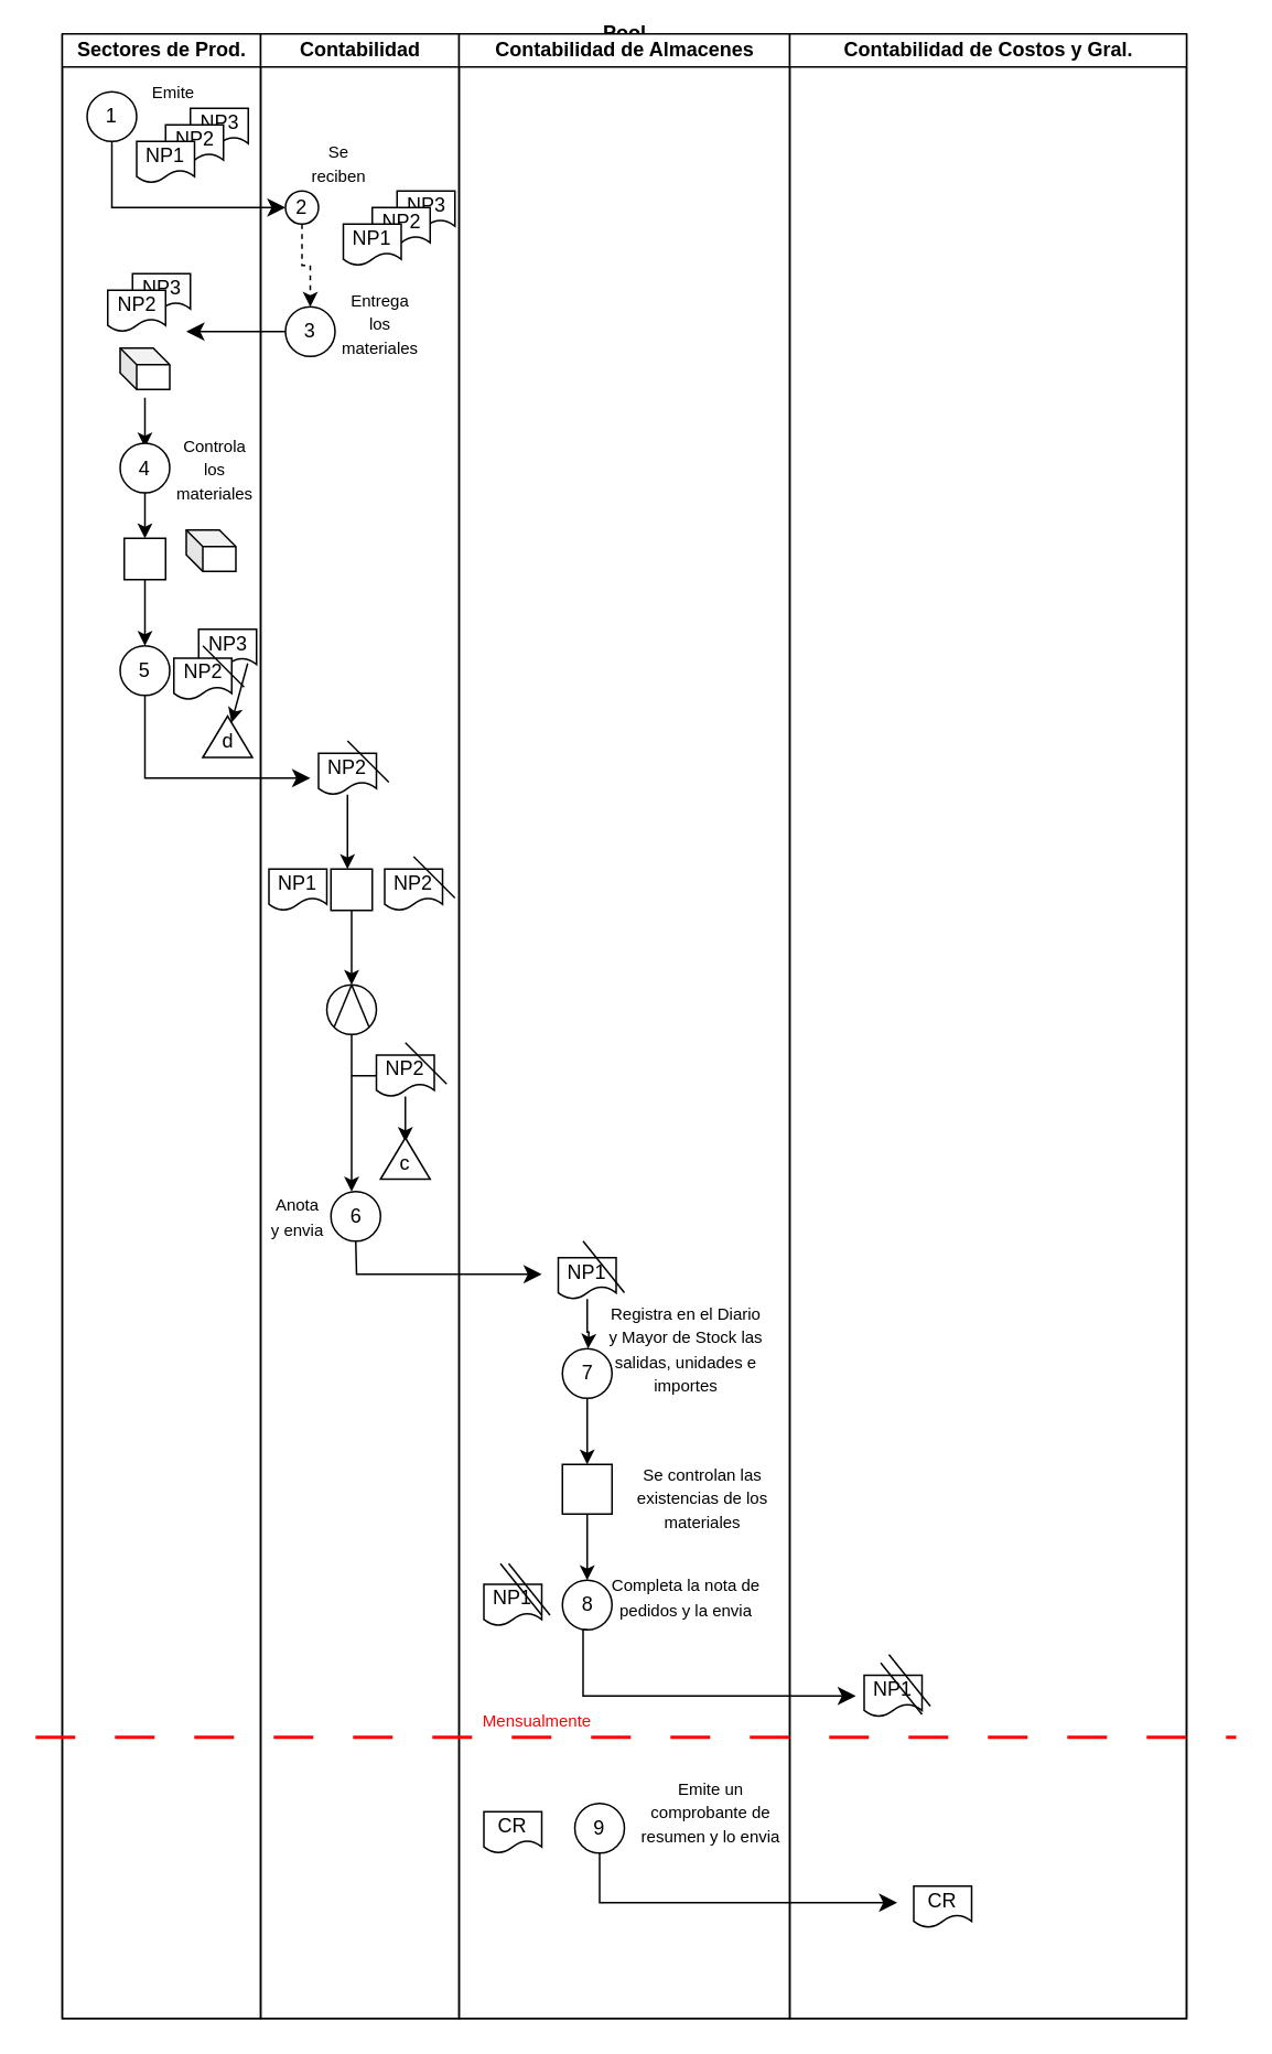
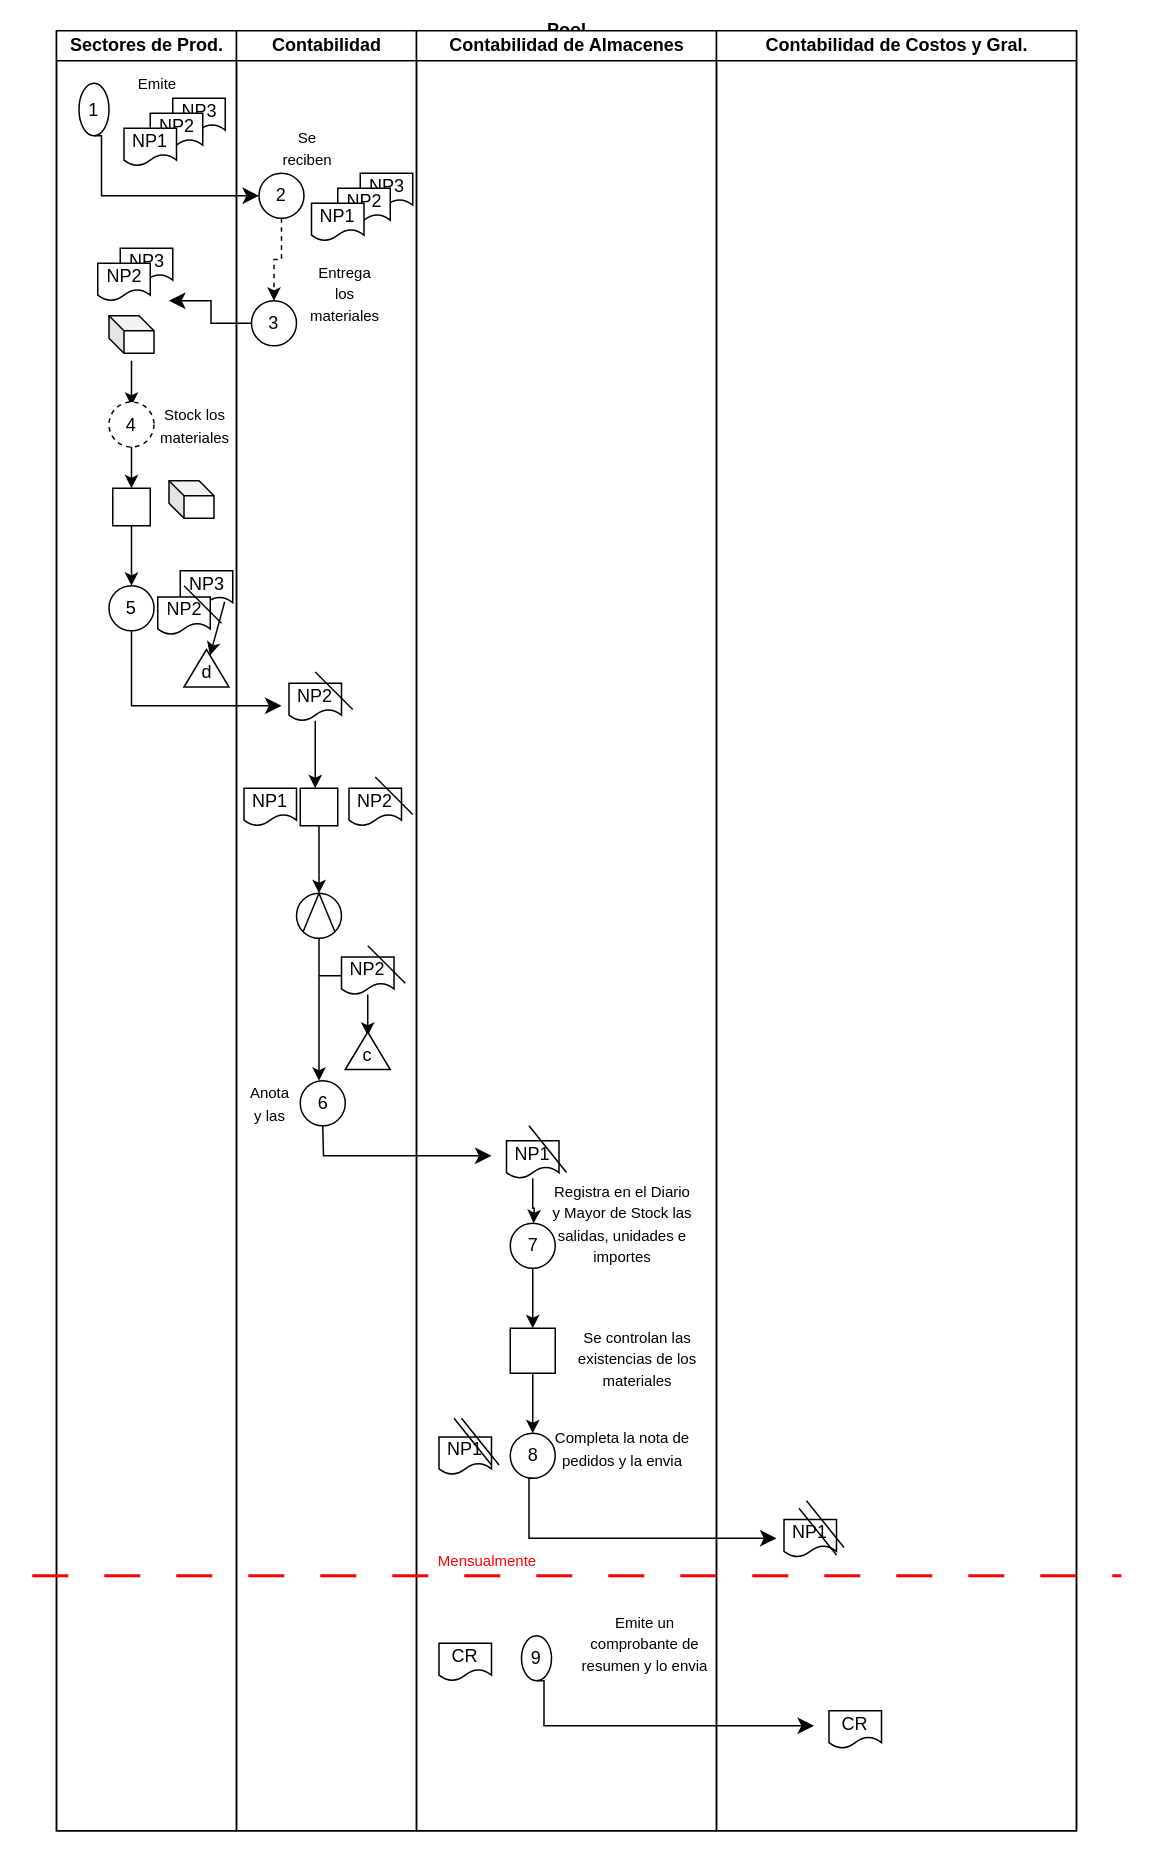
- <mxCell id="4" value="1" style="ellipse;whiteSpace=wrap;html=1;aspect=fixed;" vertex="1" parent="3"><mxGeometry x="15" y="35" width="30" height="30" as="geometry" /></mxCell>
+ <mxCell id="4" value="1" style="ellipse;whiteSpace=wrap;html=1;aspect=fixed;" vertex="1" parent="3"><mxGeometry x="15" y="35" width="20" height="35" as="geometry" /></mxCell>
- <mxCell id="29" value="2" style="ellipse;whiteSpace=wrap;html=1;aspect=fixed;" vertex="1" parent="27"><mxGeometry x="15" y="95" width="20" height="20" as="geometry" /></mxCell>
+ <mxCell id="29" value="2" style="ellipse;whiteSpace=wrap;html=1;aspect=fixed;" vertex="1" parent="27"><mxGeometry x="15" y="95" width="30" height="30" as="geometry" /></mxCell>
- <mxCell id="34" value="3" style="ellipse;whiteSpace=wrap;html=1;aspect=fixed;" vertex="1" parent="27"><mxGeometry x="15" y="165" width="30" height="30" as="geometry" /></mxCell>
+ <mxCell id="34" value="3" style="ellipse;whiteSpace=wrap;html=1;aspect=fixed;" vertex="1" parent="27"><mxGeometry x="10" y="180" width="30" height="30" as="geometry" /></mxCell>
- <mxCell id="18" value="4" style="ellipse;whiteSpace=wrap;html=1;aspect=fixed;" vertex="1" parent="3"><mxGeometry x="35" y="247.5" width="30" height="30" as="geometry" /></mxCell>
+ <mxCell id="18" value="4" style="ellipse;whiteSpace=wrap;html=1;aspect=fixed;dashed=1;" vertex="1" parent="3"><mxGeometry x="35" y="247.5" width="30" height="30" as="geometry" /></mxCell>
- <mxCell id="16" value="&lt;font style=&quot;font-size: 10px;&quot;&gt;Controla los materiales&lt;/font&gt;" style="text;html=1;strokeColor=none;fillColor=none;align=center;verticalAlign=middle;whiteSpace=wrap;rounded=0;" vertex="1" parent="3"><mxGeometry x="75" y="257.5" width="35" height="10" as="geometry" /></mxCell>
+ <mxCell id="16" value="&lt;font style=&quot;font-size: 10px;&quot;&gt;Stock los materiales&lt;/font&gt;" style="text;html=1;strokeColor=none;fillColor=none;align=center;verticalAlign=middle;whiteSpace=wrap;rounded=0;" vertex="1" parent="3"><mxGeometry x="75" y="257.5" width="35" height="10" as="geometry" /></mxCell>
- <mxCell id="49" value="&lt;font style=&quot;font-size: 10px;&quot;&gt;Anota y envia&lt;/font&gt;" style="text;html=1;strokeColor=none;fillColor=none;align=center;verticalAlign=middle;whiteSpace=wrap;rounded=0;" vertex="1" parent="27"><mxGeometry x="5" y="710" width="35" height="10" as="geometry" /></mxCell>
+ <mxCell id="49" value="&lt;font style=&quot;font-size: 10px;&quot;&gt;Anota y las&lt;/font&gt;" style="text;html=1;strokeColor=none;fillColor=none;align=center;verticalAlign=middle;whiteSpace=wrap;rounded=0;" vertex="1" parent="27"><mxGeometry x="5" y="710" width="35" height="10" as="geometry" /></mxCell>
- <mxCell id="66" value="9" style="ellipse;whiteSpace=wrap;html=1;aspect=fixed;" vertex="1" parent="52"><mxGeometry x="70" y="1070" width="30" height="30" as="geometry" /></mxCell>
+ <mxCell id="66" value="9" style="ellipse;whiteSpace=wrap;html=1;aspect=fixed;" vertex="1" parent="52"><mxGeometry x="70" y="1070" width="20" height="30" as="geometry" /></mxCell>
